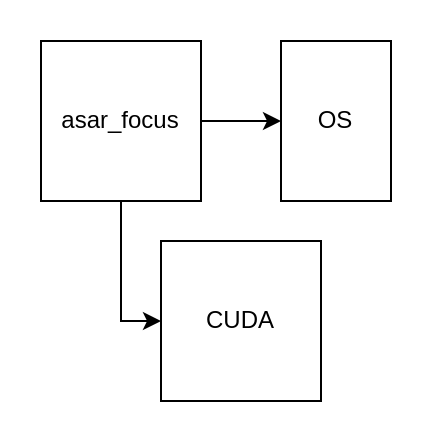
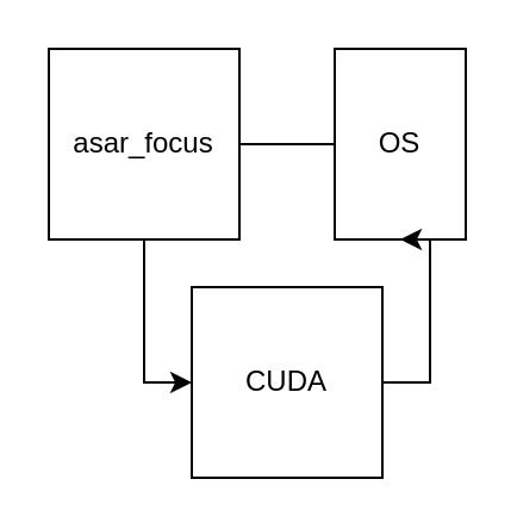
- <mxCell id="3" value="" style="edgeStyle=orthogonalEdgeStyle;rounded=0;orthogonalLoop=1;jettySize=auto;html=1;" edge="1" parent="1" source="4" target="5"><mxGeometry relative="1" as="geometry" /></mxCell>
+ <mxCell id="3" value="" style="edgeStyle=orthogonalEdgeStyle;rounded=0;orthogonalLoop=1;jettySize=auto;html=1;endArrow=none;" edge="1" parent="1" source="4" target="5"><mxGeometry relative="1" as="geometry" /></mxCell>
+ <mxCell id="6" style="edgeStyle=orthogonalEdgeStyle;rounded=0;orthogonalLoop=1;jettySize=auto;html=1;exitX=1;exitY=0.5;exitDx=0;exitDy=0;" edge="1" parent="1" source="7" target="5"><mxGeometry relative="1" as="geometry" /></mxCell>
